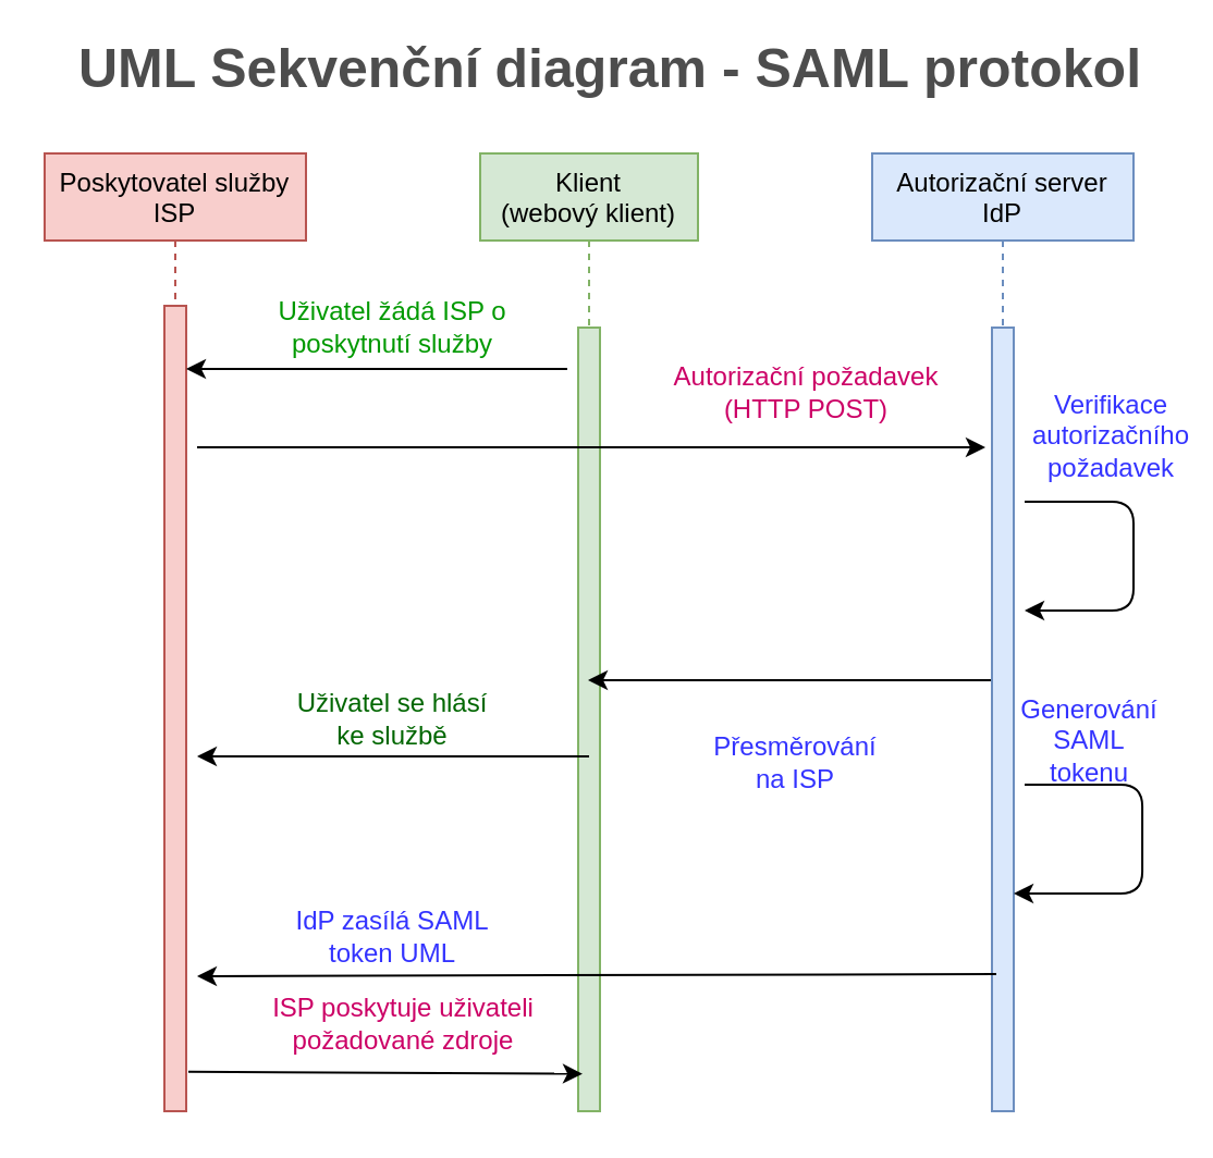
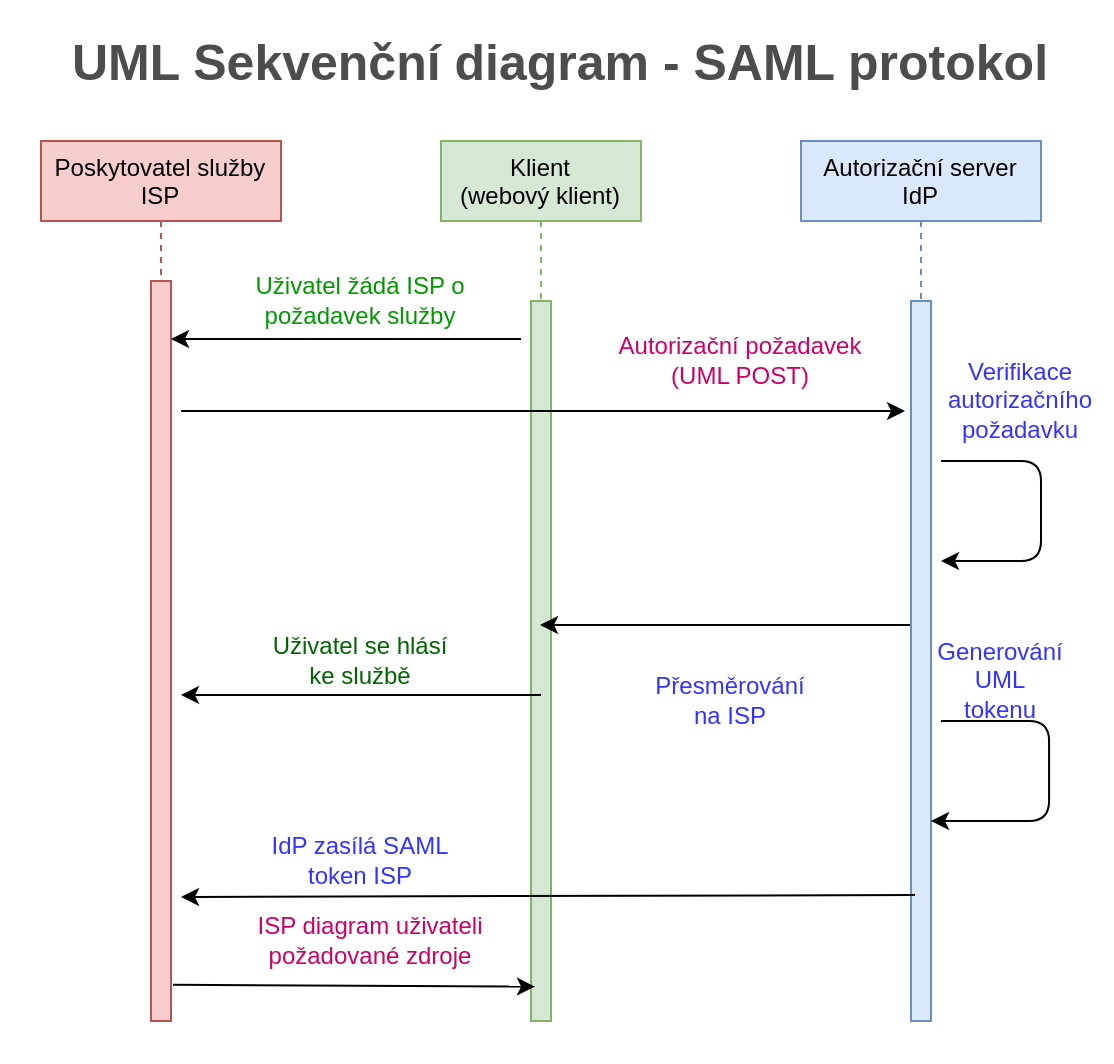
- <mxCell id="9" value="Uživatel žádá ISP o poskytnutí služby" style="text;html=1;strokeColor=none;fillColor=none;align=center;verticalAlign=middle;whiteSpace=wrap;rounded=0;fontColor=#009900;" vertex="1" parent="1"><mxGeometry x="120" y="140" width="120" height="20" as="geometry" /></mxCell>
+ <mxCell id="9" value="Uživatel žádá ISP o požadavek služby" style="text;html=1;strokeColor=none;fillColor=none;align=center;verticalAlign=middle;whiteSpace=wrap;rounded=0;fontColor=#009900;" vertex="1" parent="1"><mxGeometry x="120" y="140" width="120" height="20" as="geometry" /></mxCell>
- <mxCell id="11" value="Autorizační požadavek (HTTP POST)" style="text;html=1;strokeColor=none;fillColor=none;align=center;verticalAlign=middle;whiteSpace=wrap;rounded=0;fontColor=#CC0066;" vertex="1" parent="1"><mxGeometry x="300" y="170" width="140" height="20" as="geometry" /></mxCell>
+ <mxCell id="11" value="Autorizační požadavek (UML POST)" style="text;html=1;strokeColor=none;fillColor=none;align=center;verticalAlign=middle;whiteSpace=wrap;rounded=0;fontColor=#CC0066;" vertex="1" parent="1"><mxGeometry x="300" y="170" width="140" height="20" as="geometry" /></mxCell>
- <mxCell id="12" value="Verifikace autorizačního požadavek" style="text;html=1;strokeColor=none;fillColor=none;align=center;verticalAlign=middle;whiteSpace=wrap;rounded=0;fontColor=#3333FF;" vertex="1" parent="1"><mxGeometry x="490" y="190" width="40" height="20" as="geometry" /></mxCell>
+ <mxCell id="12" value="Verifikace autorizačního požadavku" style="text;html=1;strokeColor=none;fillColor=none;align=center;verticalAlign=middle;whiteSpace=wrap;rounded=0;fontColor=#3333FF;" vertex="1" parent="1"><mxGeometry x="490" y="190" width="40" height="20" as="geometry" /></mxCell>
- <mxCell id="19" value="Generování SAML tokenu" style="text;html=1;strokeColor=none;fillColor=none;align=center;verticalAlign=middle;whiteSpace=wrap;rounded=0;fontColor=#3333FF;" vertex="1" parent="1"><mxGeometry x="480" y="330" width="40" height="20" as="geometry" /></mxCell>
+ <mxCell id="19" value="Generování UML tokenu" style="text;html=1;strokeColor=none;fillColor=none;align=center;verticalAlign=middle;whiteSpace=wrap;rounded=0;fontColor=#3333FF;" vertex="1" parent="1"><mxGeometry x="480" y="330" width="40" height="20" as="geometry" /></mxCell>
- <mxCell id="21" value="IdP zasílá SAML token UML" style="text;html=1;strokeColor=none;fillColor=none;align=center;verticalAlign=middle;whiteSpace=wrap;rounded=0;fontColor=#3333FF;" vertex="1" parent="1"><mxGeometry x="120" y="420" width="120" height="20" as="geometry" /></mxCell>
+ <mxCell id="21" value="IdP zasílá SAML token ISP" style="text;html=1;strokeColor=none;fillColor=none;align=center;verticalAlign=middle;whiteSpace=wrap;rounded=0;fontColor=#3333FF;" vertex="1" parent="1"><mxGeometry x="120" y="420" width="120" height="20" as="geometry" /></mxCell>
- <mxCell id="23" value="ISP poskytuje uživateli požadované zdroje" style="text;html=1;strokeColor=none;fillColor=none;align=center;verticalAlign=middle;whiteSpace=wrap;rounded=0;fontColor=#CC0066;" vertex="1" parent="1"><mxGeometry x="120" y="460" width="130" height="20" as="geometry" /></mxCell>
+ <mxCell id="23" value="ISP diagram uživateli požadované zdroje" style="text;html=1;strokeColor=none;fillColor=none;align=center;verticalAlign=middle;whiteSpace=wrap;rounded=0;fontColor=#CC0066;" vertex="1" parent="1"><mxGeometry x="120" y="460" width="130" height="20" as="geometry" /></mxCell>
